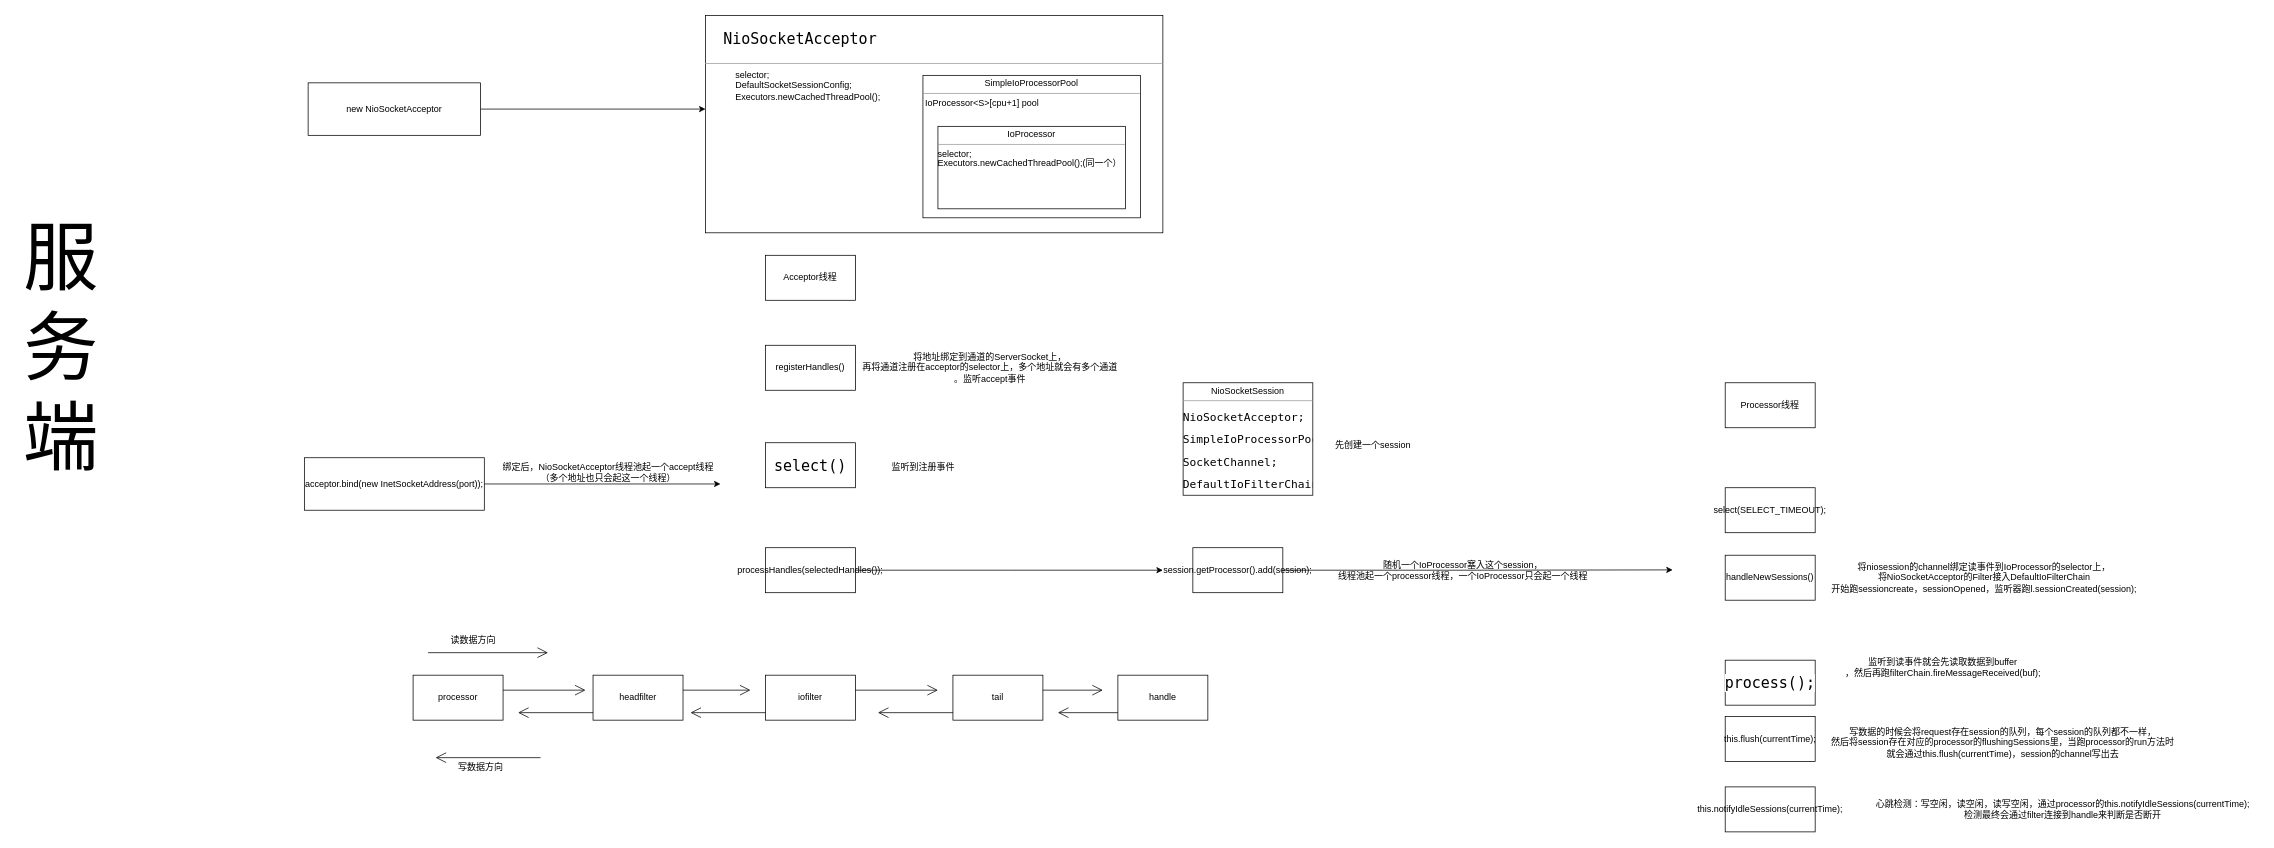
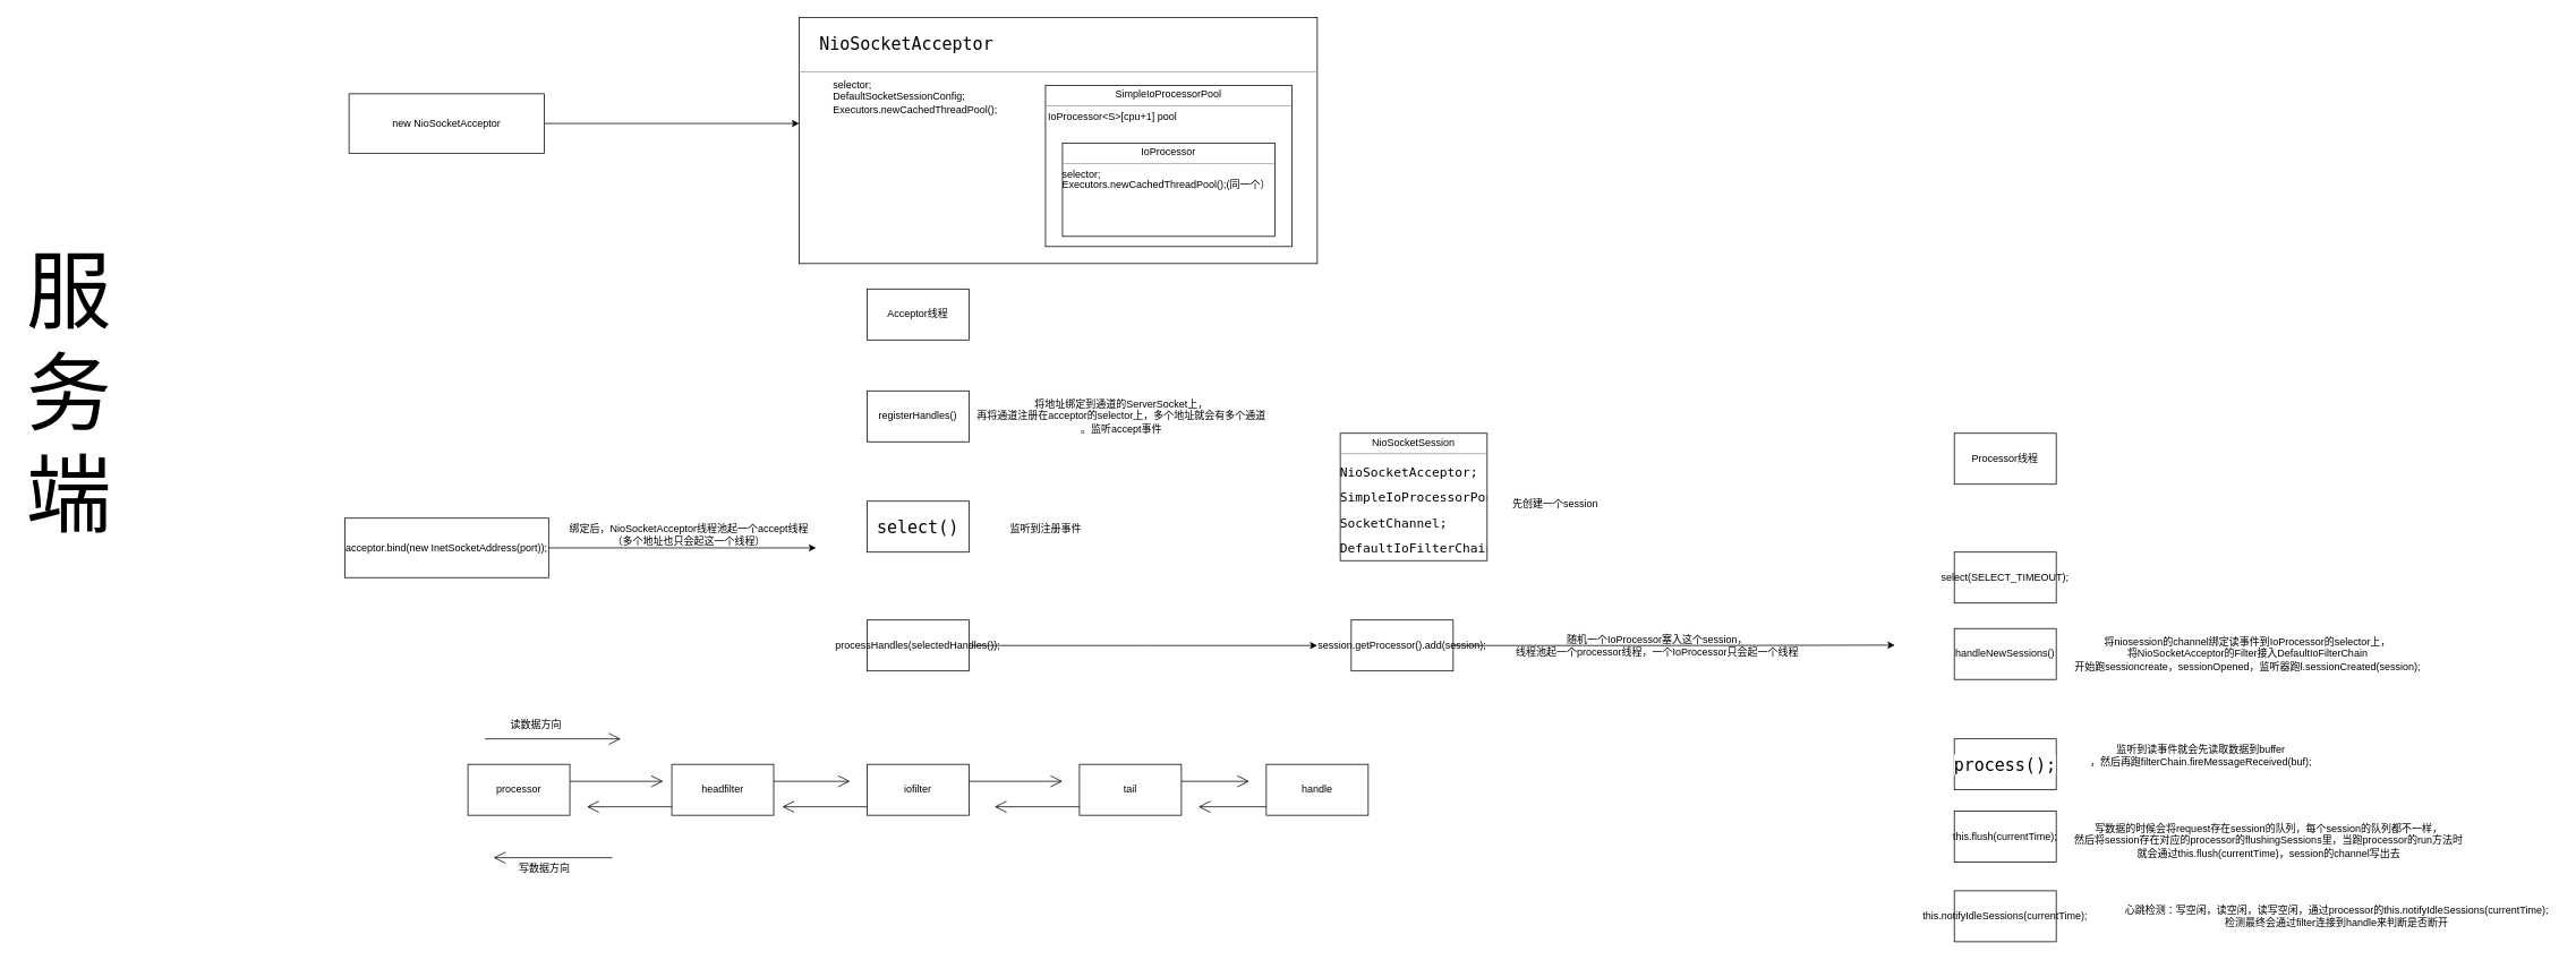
- <mxCell id="26" value="&lt;pre style=&quot;font-family: &amp;quot;JetBrains Mono&amp;quot;, monospace; font-size: 15pt;&quot;&gt;&lt;span style=&quot;background-color: rgb(255, 255, 255);&quot;&gt;process();&lt;/span&gt;&lt;/pre&gt;" style="rounded=0;whiteSpace=wrap;html=1;" parent="1" vertex="1"><mxGeometry x="2300" y="880" width="120" height="60" as="geometry" /></mxCell>
+ <mxCell id="26" value="&lt;pre style=&quot;font-family: &amp;quot;JetBrains Mono&amp;quot;, monospace; font-size: 15pt;&quot;&gt;&lt;span style=&quot;background-color: rgb(255, 255, 255);&quot;&gt;process();&lt;/span&gt;&lt;/pre&gt;" style="rounded=0;whiteSpace=wrap;html=1;" parent="1" vertex="1"><mxGeometry x="2300" y="870" width="120" height="60" as="geometry" /></mxCell>
